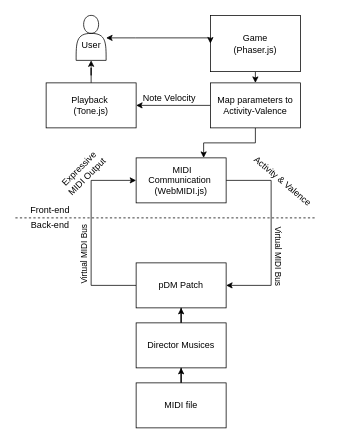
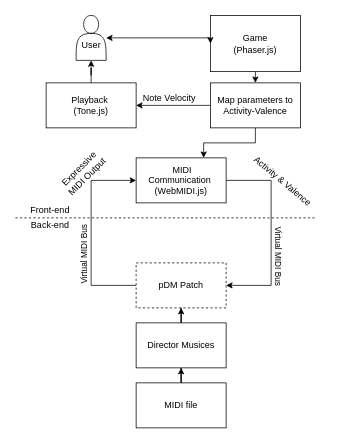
- <mxCell id="6" value="pDM Patch" style="rounded=0;whiteSpace=wrap;html=1;" vertex="1" parent="1"><mxGeometry x="181" y="350" width="120" height="60" as="geometry" /></mxCell>
+ <mxCell id="6" value="pDM Patch" style="rounded=0;whiteSpace=wrap;html=1;dashed=1;" vertex="1" parent="1"><mxGeometry x="181" y="350" width="120" height="60" as="geometry" /></mxCell>
